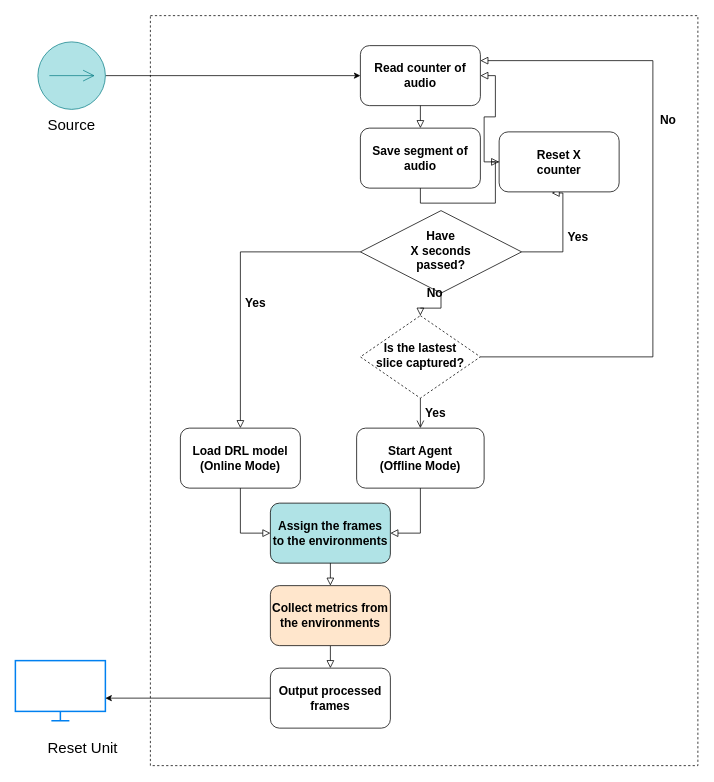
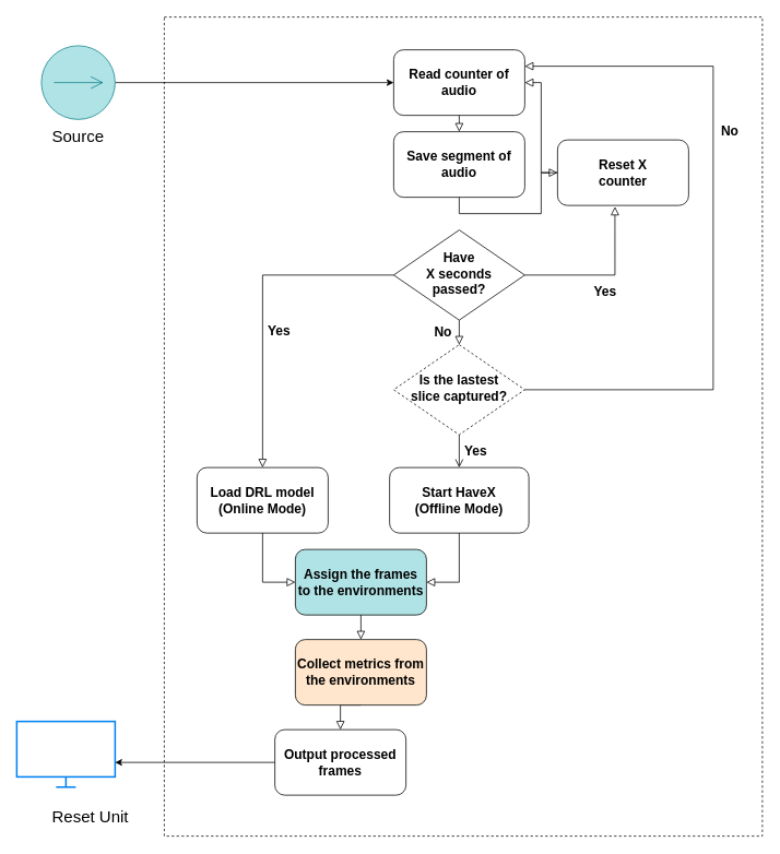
- <mxCell id="6" value="Save segment of audio" style="rounded=1;whiteSpace=wrap;html=1;fontSize=16;glass=0;strokeWidth=1;shadow=0;fontStyle=1" vertex="1" parent="1"><mxGeometry x="480" y="170" width="160" height="80" as="geometry" /></mxCell>
+ <mxCell id="6" value="Save segment of audio" style="rounded=1;whiteSpace=wrap;html=1;fontSize=16;glass=0;strokeWidth=1;shadow=0;fontStyle=1" vertex="1" parent="1"><mxGeometry x="480" y="160" width="160" height="80" as="geometry" /></mxCell>
- <mxCell id="26" value="Reset X&lt;br&gt;counter" style="rounded=1;whiteSpace=wrap;html=1;fontSize=16;glass=0;strokeWidth=1;shadow=0;fontStyle=1" vertex="1" parent="1"><mxGeometry x="665" y="175" width="160" height="80" as="geometry" /></mxCell>
+ <mxCell id="26" value="Reset X&lt;br&gt;counter" style="rounded=1;whiteSpace=wrap;html=1;fontSize=16;glass=0;strokeWidth=1;shadow=0;fontStyle=1" vertex="1" parent="1"><mxGeometry x="680" y="170" width="160" height="80" as="geometry" /></mxCell>
- <mxCell id="8" value="Have&lt;br style=&quot;border-color: var(--border-color); font-size: 16px;&quot;&gt;X seconds&lt;br style=&quot;border-color: var(--border-color); font-size: 16px;&quot;&gt;passed?" style="rhombus;whiteSpace=wrap;html=1;shadow=0;fontFamily=Helvetica;fontSize=16;align=center;strokeWidth=1;spacing=6;spacingTop=-4;fontStyle=1" vertex="1" parent="1"><mxGeometry x="480" y="280" width="215" height="110" as="geometry" /></mxCell>
+ <mxCell id="8" value="Have&lt;br style=&quot;border-color: var(--border-color); font-size: 16px;&quot;&gt;X seconds&lt;br style=&quot;border-color: var(--border-color); font-size: 16px;&quot;&gt;passed?" style="rhombus;whiteSpace=wrap;html=1;shadow=0;fontFamily=Helvetica;fontSize=16;align=center;strokeWidth=1;spacing=6;spacingTop=-4;fontStyle=1" vertex="1" parent="1"><mxGeometry x="480" y="280" width="160" height="110" as="geometry" /></mxCell>
- <mxCell id="18" value="Start Agent&lt;br style=&quot;font-size: 16px;&quot;&gt;(Offline Mode)" style="rounded=1;whiteSpace=wrap;html=1;fontSize=16;glass=0;strokeWidth=1;shadow=0;fontStyle=1" vertex="1" parent="1"><mxGeometry x="475" y="570" width="170" height="80" as="geometry" /></mxCell>
+ <mxCell id="18" value="Start HaveX&lt;br style=&quot;font-size: 16px;&quot;&gt;(Offline Mode)" style="rounded=1;whiteSpace=wrap;html=1;fontSize=16;glass=0;strokeWidth=1;shadow=0;fontStyle=1" vertex="1" parent="1"><mxGeometry x="475" y="570" width="170" height="80" as="geometry" /></mxCell>
- <mxCell id="21" value="Output processed frames" style="rounded=1;whiteSpace=wrap;html=1;fontSize=16;glass=0;strokeWidth=1;shadow=0;fontStyle=1" vertex="1" parent="1"><mxGeometry x="360" y="890" width="160" height="80" as="geometry" /></mxCell>
+ <mxCell id="21" value="Output processed frames" style="rounded=1;whiteSpace=wrap;html=1;fontSize=16;glass=0;strokeWidth=1;shadow=0;fontStyle=1" vertex="1" parent="1"><mxGeometry x="335" y="890" width="160" height="80" as="geometry" /></mxCell>
